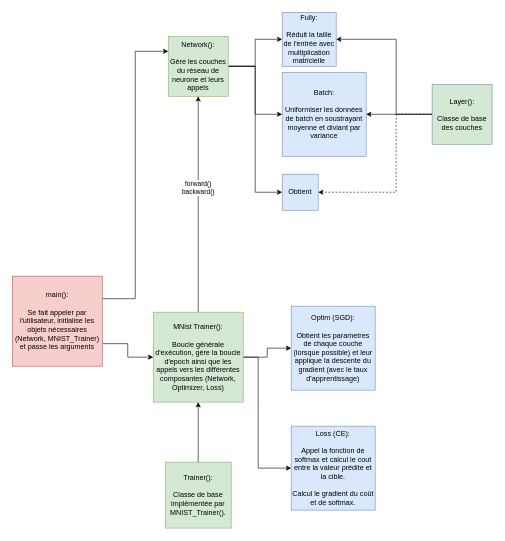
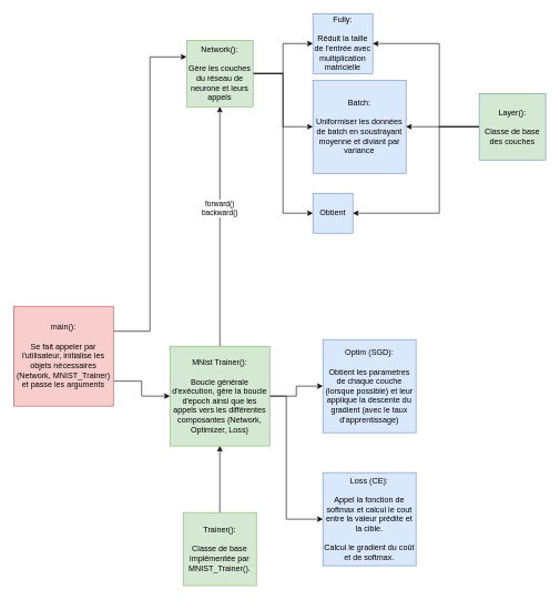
- <mxCell id="23" style="edgeStyle=orthogonalEdgeStyle;rounded=0;orthogonalLoop=1;jettySize=auto;html=1;exitX=0;exitY=0.5;exitDx=0;exitDy=0;entryX=1;entryY=0.5;entryDx=0;entryDy=0;dashed=1;" edge="1" parent="1" source="24" target="16"><mxGeometry relative="1" as="geometry"><Array as="points"><mxPoint x="660" y="190" /><mxPoint x="660" y="320" /></Array></mxGeometry></mxCell>
+ <mxCell id="23" style="edgeStyle=orthogonalEdgeStyle;rounded=0;orthogonalLoop=1;jettySize=auto;html=1;exitX=0;exitY=0.5;exitDx=0;exitDy=0;entryX=1;entryY=0.5;entryDx=0;entryDy=0;" edge="1" parent="1" source="24" target="16"><mxGeometry relative="1" as="geometry"><Array as="points"><mxPoint x="660" y="190" /><mxPoint x="660" y="320" /></Array></mxGeometry></mxCell>
